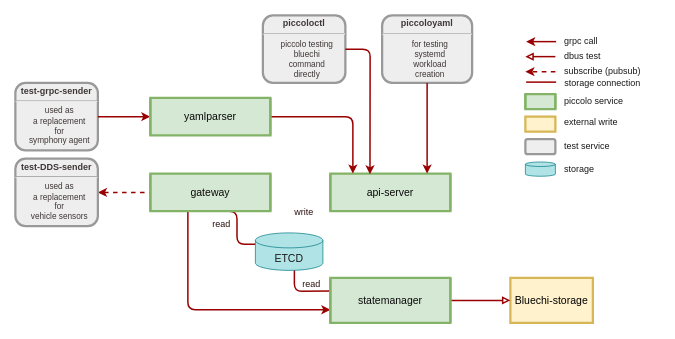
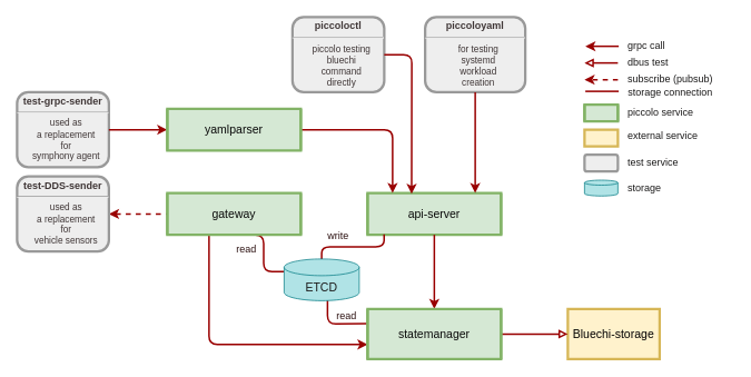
- <mxCell id="38" value="external write" style="text;html=1;strokeColor=none;fillColor=none;align=left;verticalAlign=middle;whiteSpace=wrap;rounded=0;fontColor=#1a1919;fontStyle=0" parent="1" vertex="1"><mxGeometry x="750" y="150" width="105" height="25" as="geometry" /></mxCell>
+ <mxCell id="38" value="external service" style="text;html=1;strokeColor=none;fillColor=none;align=left;verticalAlign=middle;whiteSpace=wrap;rounded=0;fontColor=#1a1919;fontStyle=0" parent="1" vertex="1"><mxGeometry x="750" y="150" width="105" height="25" as="geometry" /></mxCell>
+ <mxCell id="9" value="" style="endArrow=none;html=1;rounded=1;exitX=0.124;exitY=0.988;exitDx=0;exitDy=0;entryX=0.5;entryY=0;entryDx=0;entryDy=0;entryPerimeter=0;strokeColor=#990000;strokeWidth=2;exitPerimeter=0;fontColor=#2c1111;endFill=0;edgeStyle=orthogonalEdgeStyle;fontStyle=0" parent="1" source="2" target="18" edge="1"><mxGeometry width="50" height="50" relative="1" as="geometry"><mxPoint x="413" y="321" as="sourcePoint" /><mxPoint x="442.17" y="307.8" as="targetPoint" /></mxGeometry></mxCell>
+ <mxCell id="20" value="" style="endArrow=classic;html=1;rounded=1;strokeColor=#990000;strokeWidth=2;fontColor=#2c1111;exitX=0.5;exitY=1;exitDx=0;exitDy=0;entryX=0.5;entryY=0;entryDx=0;entryDy=0;fontStyle=0" parent="1" source="2" target="21" edge="1"><mxGeometry width="50" height="50" relative="1" as="geometry"><mxPoint x="580" y="290" as="sourcePoint" /><mxPoint x="530" y="370" as="targetPoint" /></mxGeometry></mxCell>
